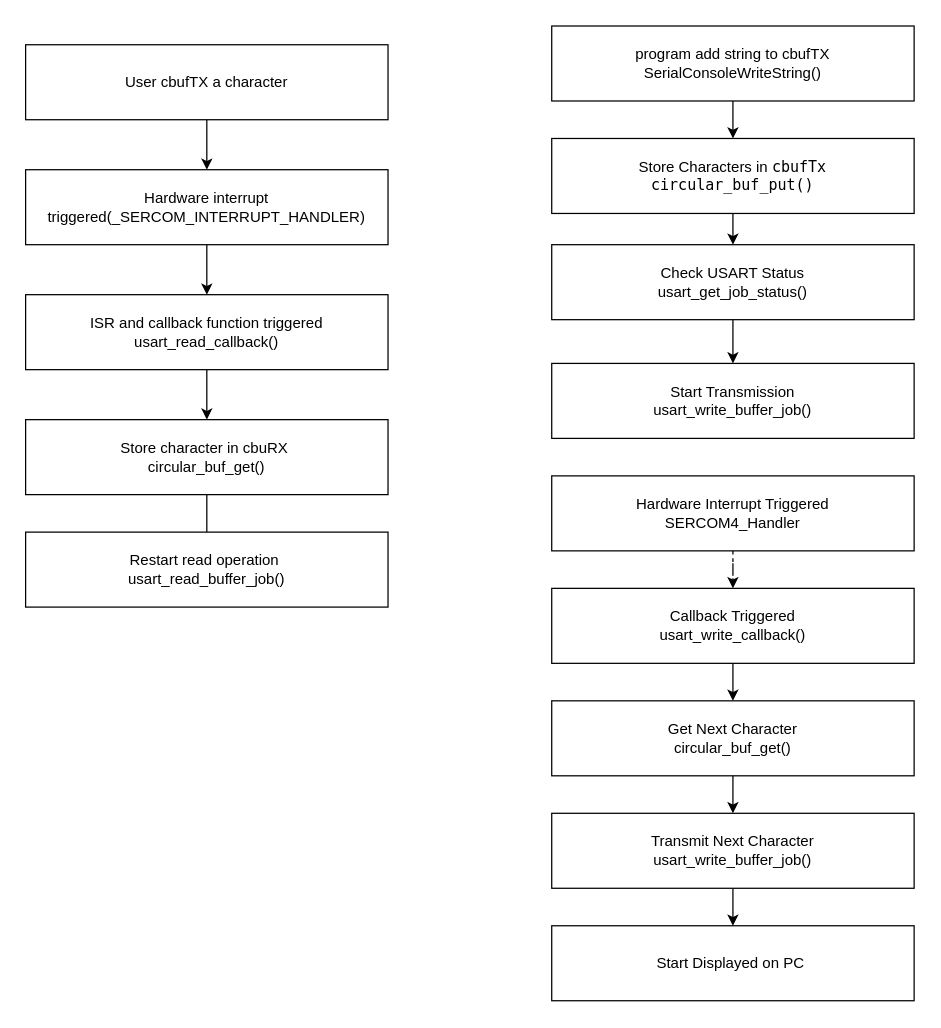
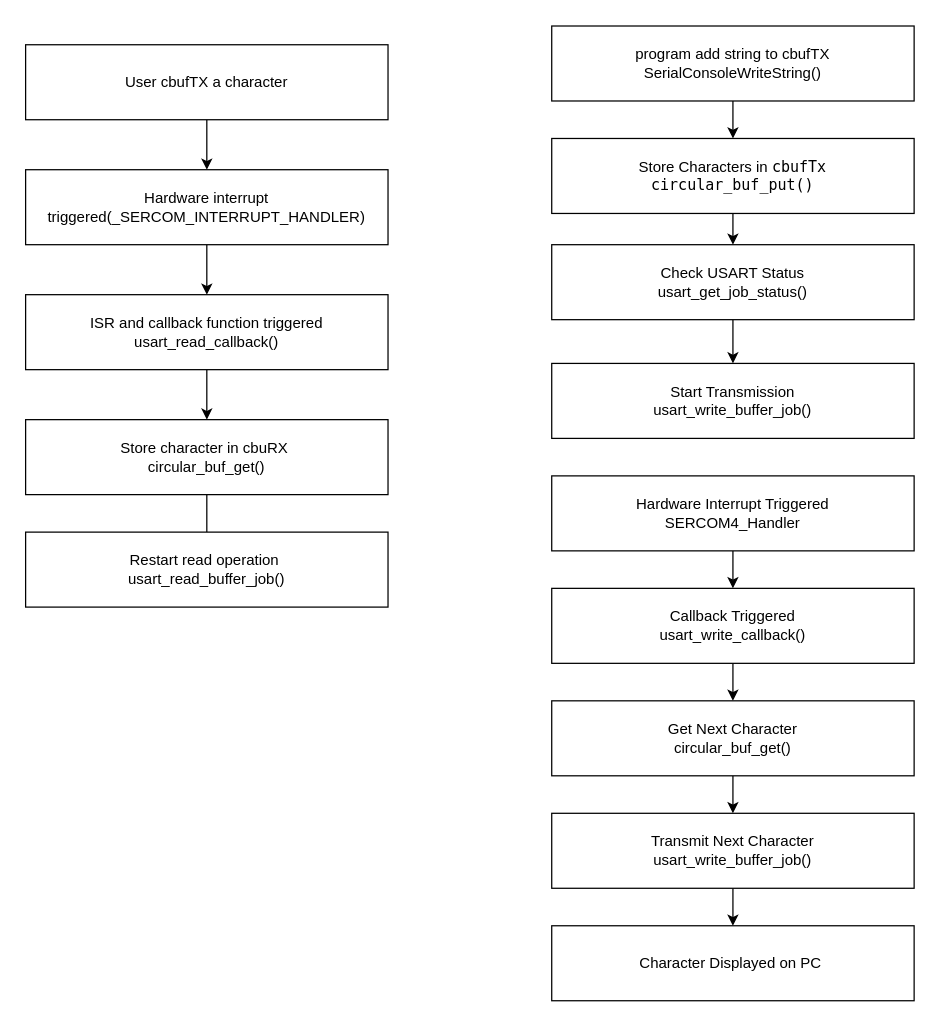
- <mxCell id="18" value="" style="edgeStyle=orthogonalEdgeStyle;rounded=0;orthogonalLoop=1;jettySize=auto;html=1;dashed=1;" edge="1" parent="1" source="19" target="21"><mxGeometry relative="1" as="geometry" /></mxCell>
+ <mxCell id="18" value="" style="edgeStyle=orthogonalEdgeStyle;rounded=0;orthogonalLoop=1;jettySize=auto;html=1;" edge="1" parent="1" source="19" target="21"><mxGeometry relative="1" as="geometry" /></mxCell>
- <mxCell id="26" value="Start Displayed on PC&amp;nbsp;" style="rounded=0;whiteSpace=wrap;html=1;" vertex="1" parent="1"><mxGeometry x="441" y="740" width="290" height="60" as="geometry" /></mxCell>
+ <mxCell id="26" value="Character Displayed on PC&amp;nbsp;" style="rounded=0;whiteSpace=wrap;html=1;" vertex="1" parent="1"><mxGeometry x="441" y="740" width="290" height="60" as="geometry" /></mxCell>
